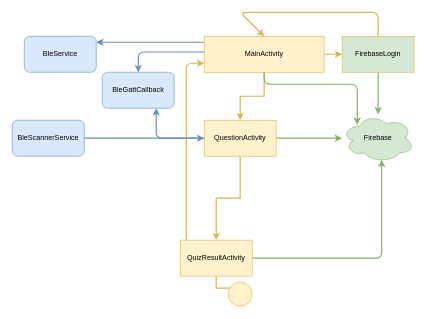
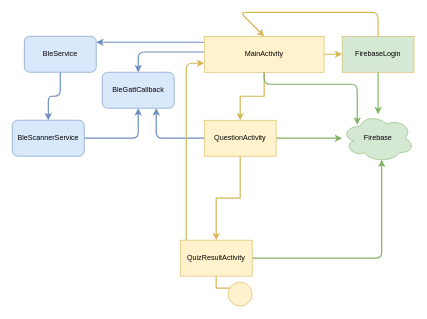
+ <mxCell id="20" value="" style="edgeStyle=orthogonalEdgeStyle;rounded=1;orthogonalLoop=1;jettySize=auto;html=1;strokeWidth=2;fillColor=#dae8fc;strokeColor=#6c8ebf;" parent="1" source="21" target="24" edge="1"><mxGeometry relative="1" as="geometry" /></mxCell>
- <mxCell id="23" style="edgeStyle=orthogonalEdgeStyle;rounded=1;orthogonalLoop=1;jettySize=auto;html=1;strokeWidth=2;fillColor=#dae8fc;strokeColor=#6c8ebf;" parent="1" source="24" target="14" edge="1"><mxGeometry relative="1" as="geometry" /></mxCell>
+ <mxCell id="23" style="edgeStyle=orthogonalEdgeStyle;rounded=1;orthogonalLoop=1;jettySize=auto;html=1;strokeWidth=2;fillColor=#dae8fc;strokeColor=#6c8ebf;" parent="1" source="24" target="25" edge="1"><mxGeometry relative="1" as="geometry" /></mxCell>
